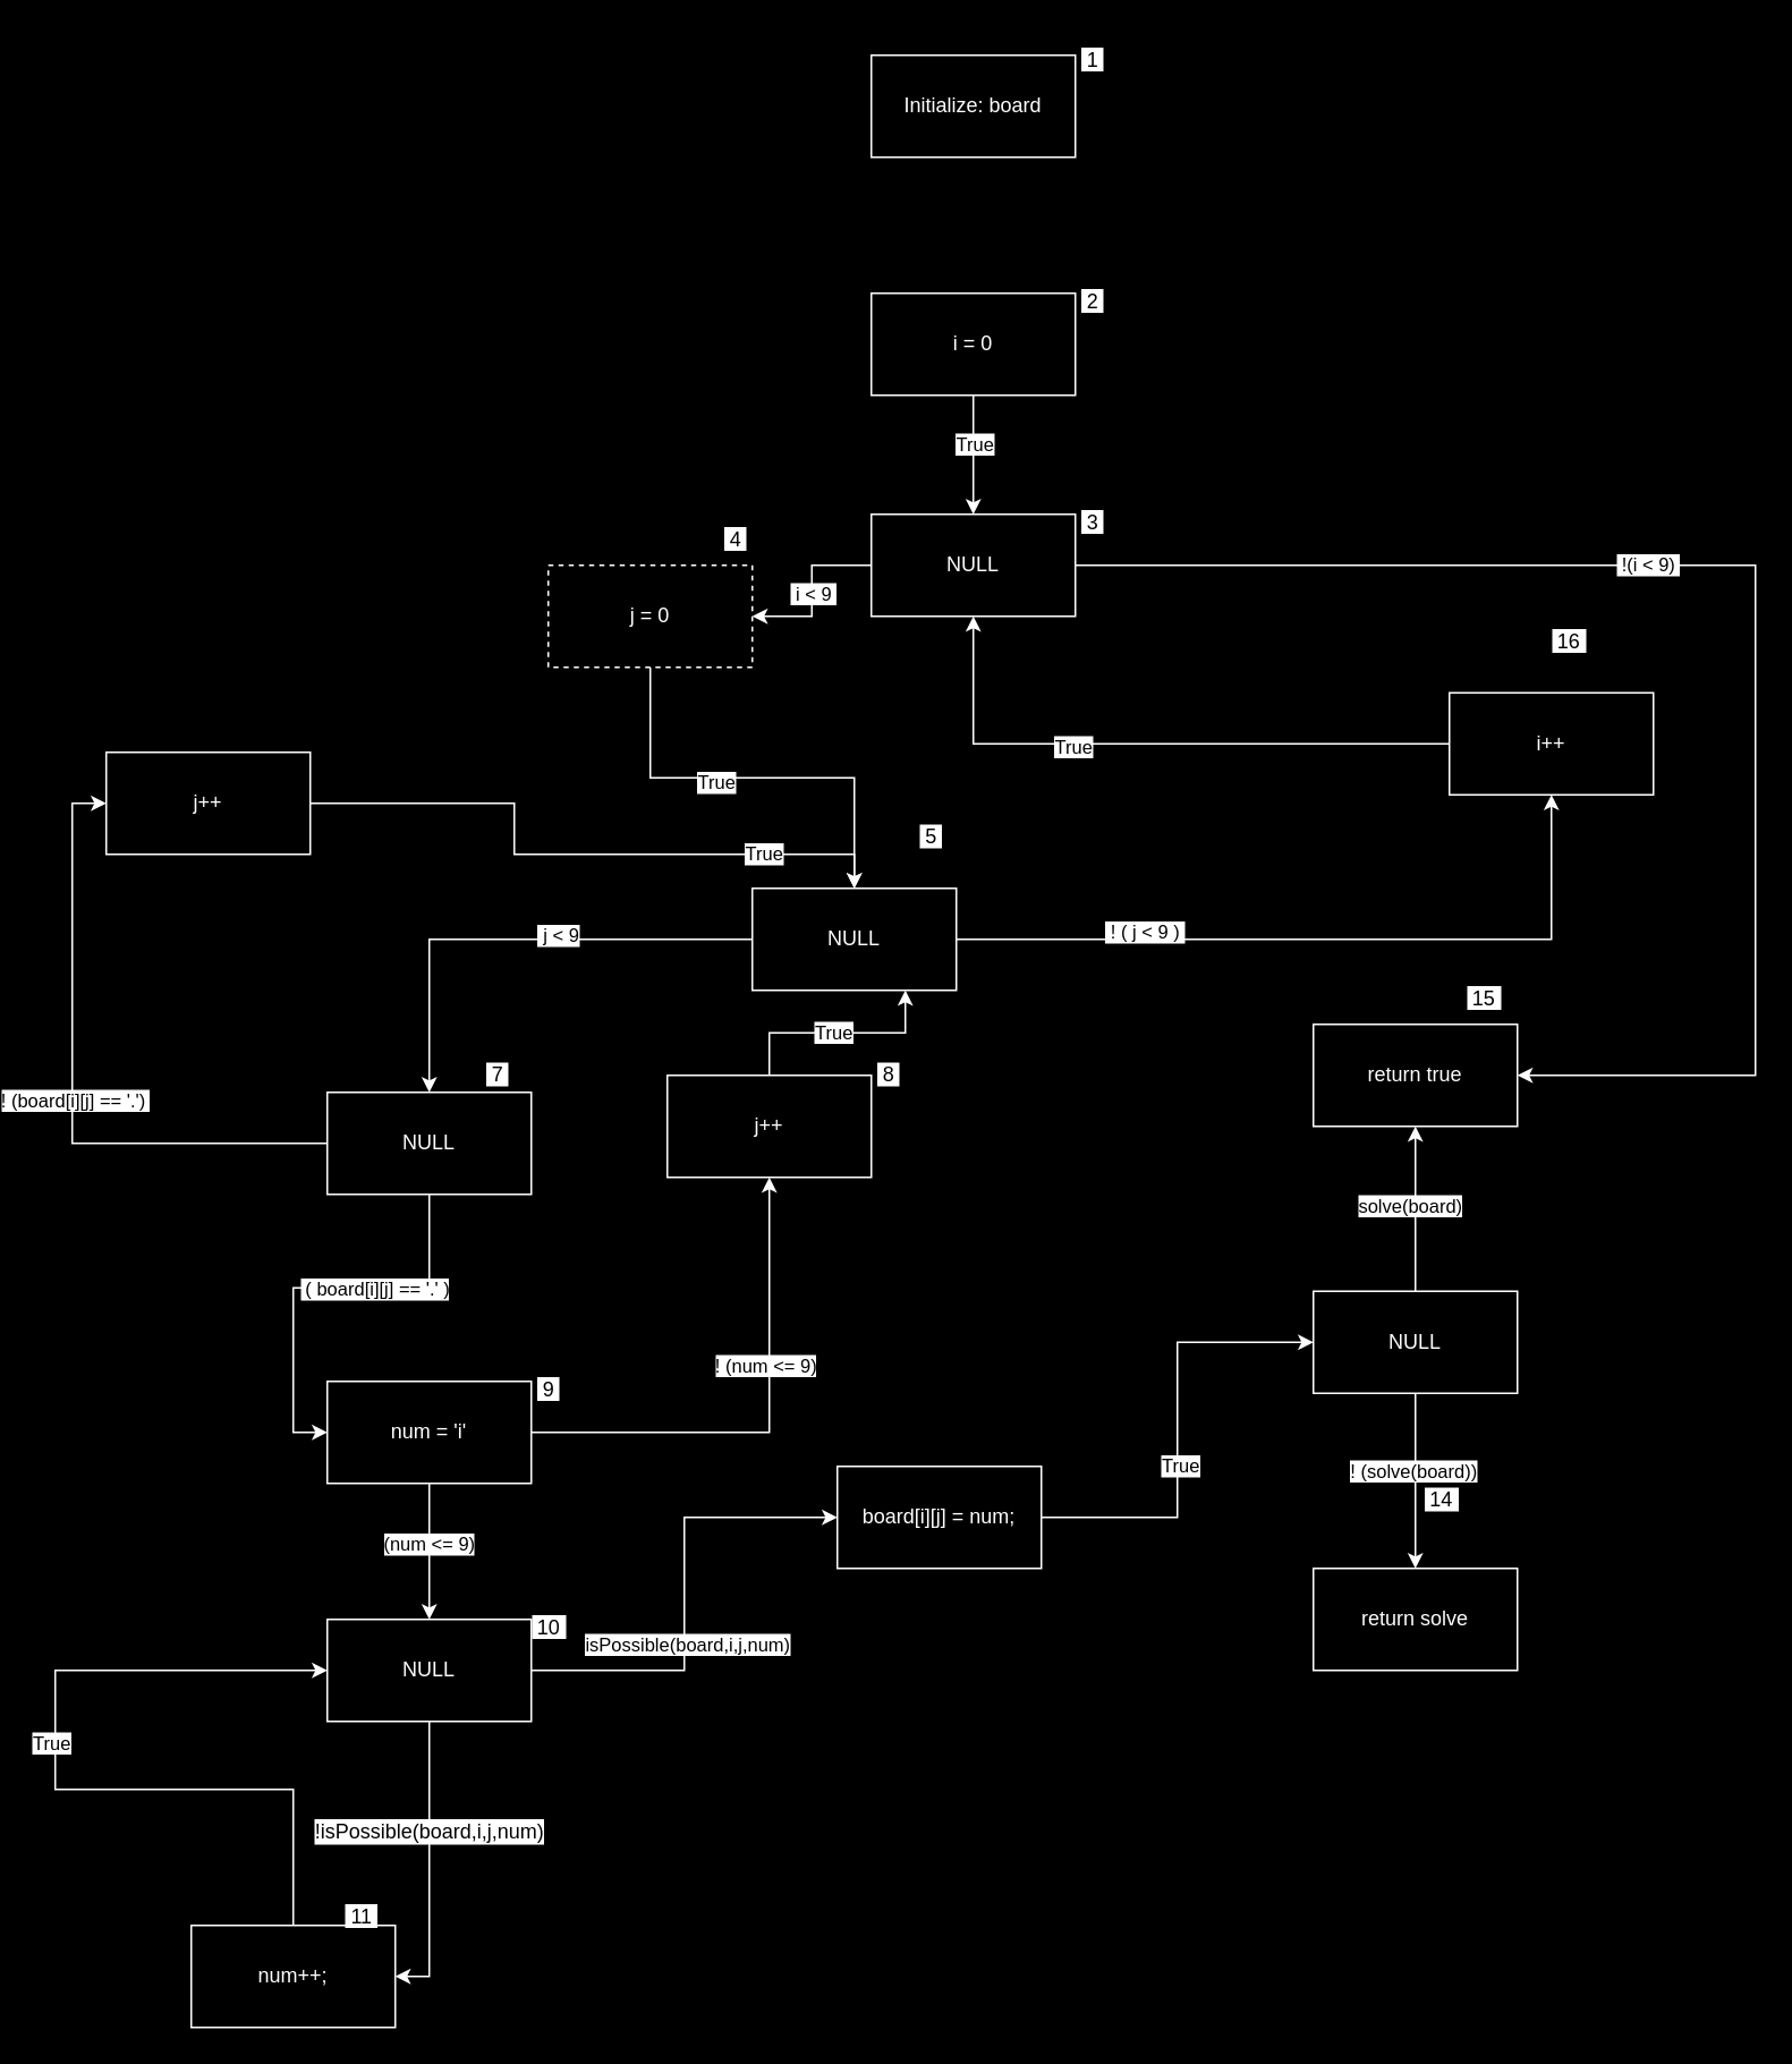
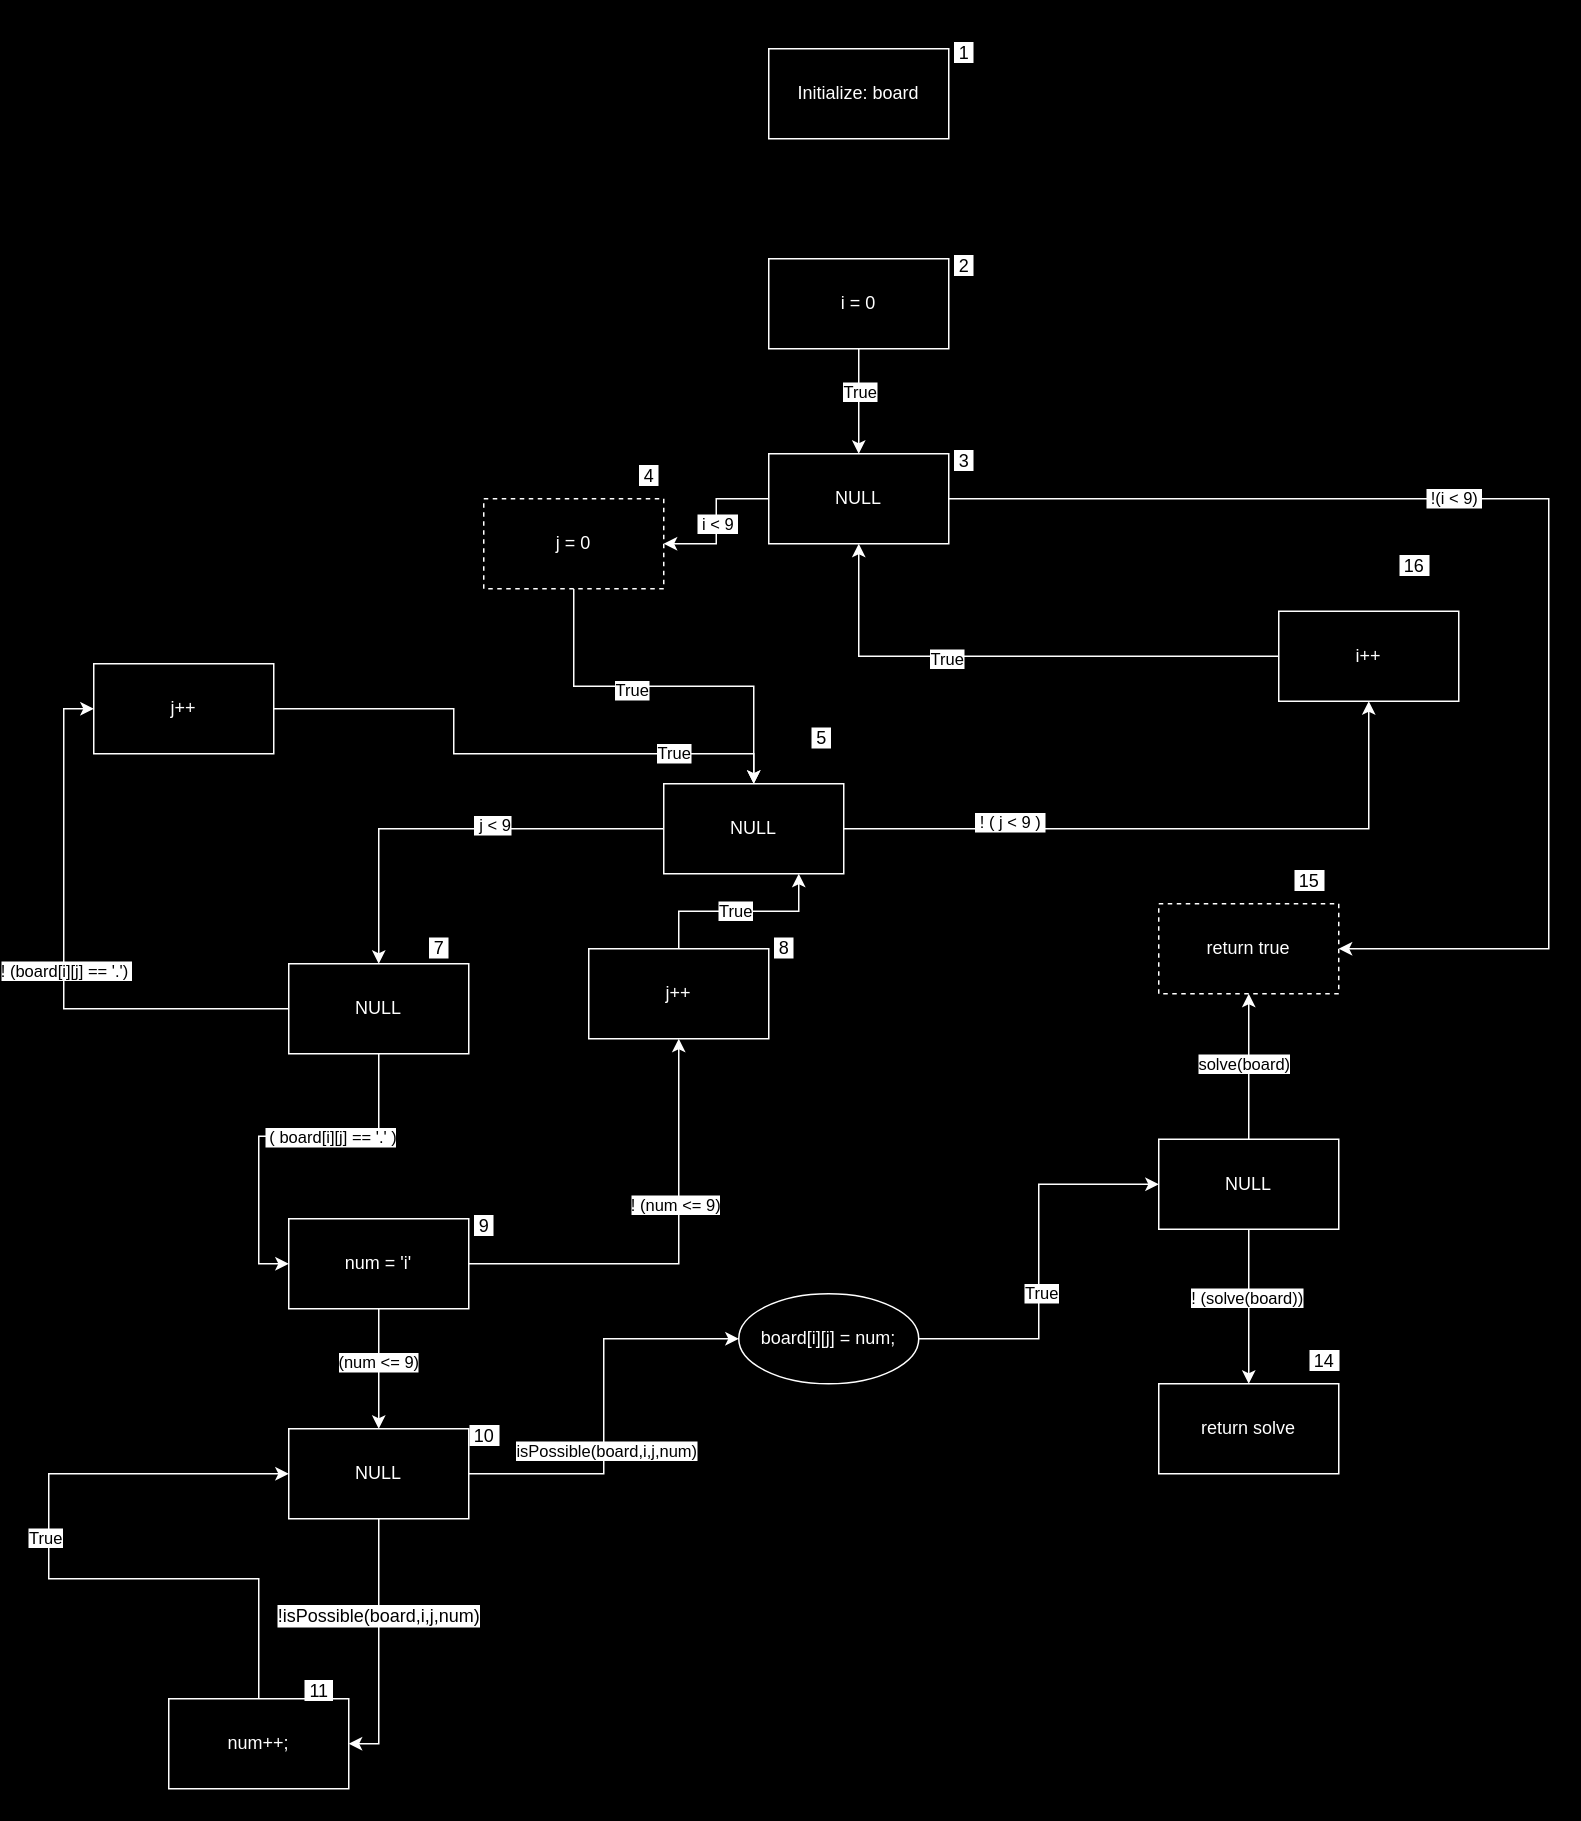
- <mxCell id="68" value="&lt;span style=&quot;background-color: rgb(255, 255, 255);&quot;&gt;&amp;nbsp;16&amp;nbsp;&lt;/span&gt;" style="text;html=1;align=center;verticalAlign=middle;resizable=0;points=[];autosize=1;strokeColor=none;fillColor=none;" vertex="1" parent="1"><mxGeometry x="890" y="362" width="40" height="30" as="geometry" /></mxCell>
+ <mxCell id="68" value="&lt;span style=&quot;background-color: rgb(255, 255, 255);&quot;&gt;&amp;nbsp;16&amp;nbsp;&lt;/span&gt;" style="text;html=1;align=center;verticalAlign=middle;resizable=0;points=[];autosize=1;strokeColor=none;fillColor=none;" vertex="1" parent="1"><mxGeometry x="910" y="362" width="40" height="30" as="geometry" /></mxCell>
- <mxCell id="51" value="&lt;font color=&quot;#ffffff&quot;&gt;return true&lt;/font&gt;" style="rounded=0;whiteSpace=wrap;html=1;fillColor=#000000;strokeColor=#FFFFFF;" vertex="1" parent="1"><mxGeometry x="760" y="602" width="120" height="60" as="geometry" /></mxCell>
+ <mxCell id="51" value="&lt;font color=&quot;#ffffff&quot;&gt;return true&lt;/font&gt;" style="rounded=0;whiteSpace=wrap;html=1;fillColor=#000000;strokeColor=#FFFFFF;dashed=1;" vertex="1" parent="1"><mxGeometry x="760" y="602" width="120" height="60" as="geometry" /></mxCell>
- <mxCell id="66" value="&lt;span style=&quot;background-color: rgb(255, 255, 255);&quot;&gt;&amp;nbsp;14&amp;nbsp;&lt;/span&gt;" style="text;html=1;align=center;verticalAlign=middle;resizable=0;points=[];autosize=1;strokeColor=none;fillColor=none;" vertex="1" parent="1"><mxGeometry x="815" y="867" width="40" height="30" as="geometry" /></mxCell>
+ <mxCell id="66" value="&lt;span style=&quot;background-color: rgb(255, 255, 255);&quot;&gt;&amp;nbsp;14&amp;nbsp;&lt;/span&gt;" style="text;html=1;align=center;verticalAlign=middle;resizable=0;points=[];autosize=1;strokeColor=none;fillColor=none;" vertex="1" parent="1"><mxGeometry x="850" y="892" width="40" height="30" as="geometry" /></mxCell>
- <mxCell id="42" value="&lt;font color=&quot;#ffffff&quot;&gt;board[i][j] = num;&lt;/font&gt;" style="rounded=0;whiteSpace=wrap;html=1;fillColor=#000000;strokeColor=#FFFFFF;" vertex="1" parent="1"><mxGeometry x="480" y="862" width="120" height="60" as="geometry" /></mxCell>
+ <mxCell id="42" value="&lt;font color=&quot;#ffffff&quot;&gt;board[i][j] = num;&lt;/font&gt;" style="ellipse;whiteSpace=wrap;html=1;fillColor=#000000;strokeColor=#FFFFFF;" vertex="1" parent="1"><mxGeometry x="480" y="862" width="120" height="60" as="geometry" /></mxCell>
